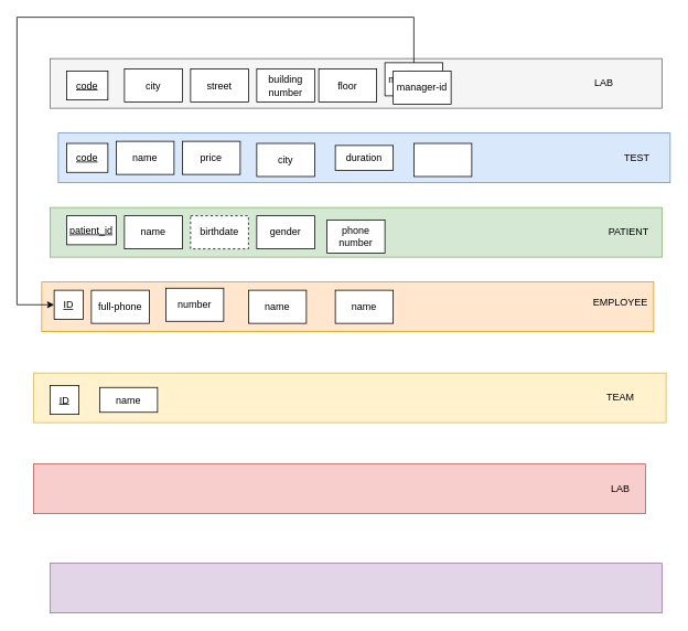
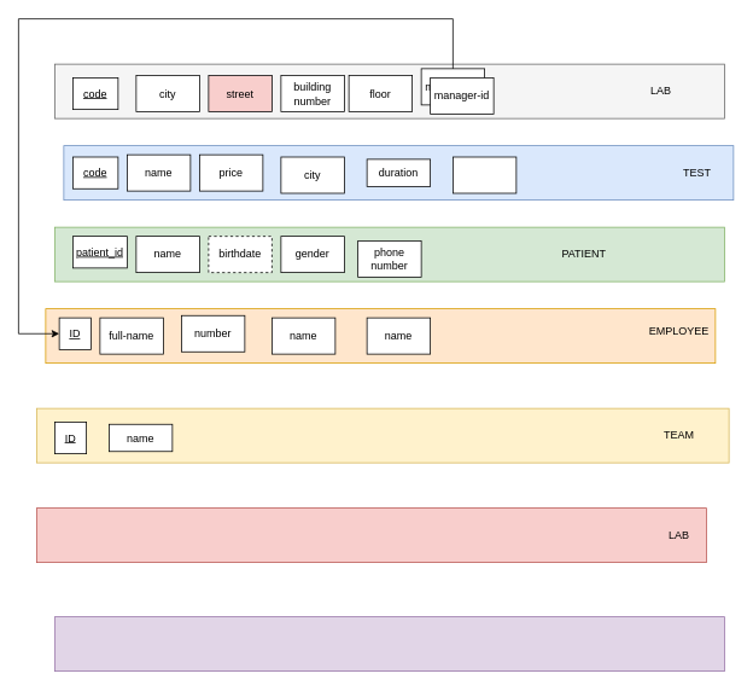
- <mxCell id="17" value="street" style="rounded=0;whiteSpace=wrap;html=1;" vertex="1" parent="1"><mxGeometry x="230" y="82.5" width="70" height="40" as="geometry" /></mxCell>
+ <mxCell id="17" value="street" style="rounded=0;whiteSpace=wrap;html=1;fillColor=#f8cecc;" vertex="1" parent="1"><mxGeometry x="230" y="82.5" width="70" height="40" as="geometry" /></mxCell>
- <mxCell id="14" value="PATIENT" style="text;html=1;strokeColor=none;fillColor=none;align=center;verticalAlign=middle;whiteSpace=wrap;rounded=0;" vertex="1" parent="1"><mxGeometry x="730" y="265" width="60" height="30" as="geometry" /></mxCell>
+ <mxCell id="14" value="PATIENT" style="text;html=1;strokeColor=none;fillColor=none;align=center;verticalAlign=middle;whiteSpace=wrap;rounded=0;" vertex="1" parent="1"><mxGeometry x="615" y="265" width="60" height="30" as="geometry" /></mxCell>
- <mxCell id="36" value="full-phone" style="rounded=0;whiteSpace=wrap;html=1;" vertex="1" parent="1"><mxGeometry x="110" y="350" width="70" height="40" as="geometry" /></mxCell>
+ <mxCell id="36" value="full-name" style="rounded=0;whiteSpace=wrap;html=1;" vertex="1" parent="1"><mxGeometry x="110" y="350" width="70" height="40" as="geometry" /></mxCell>
